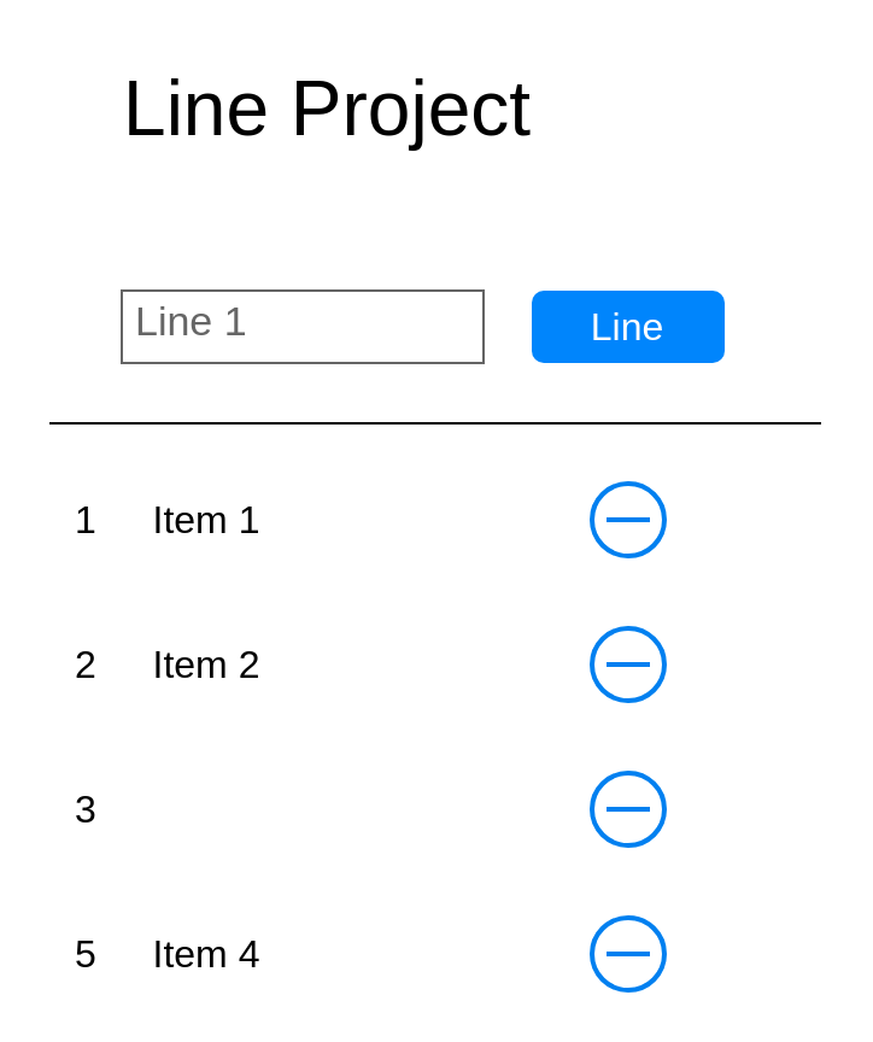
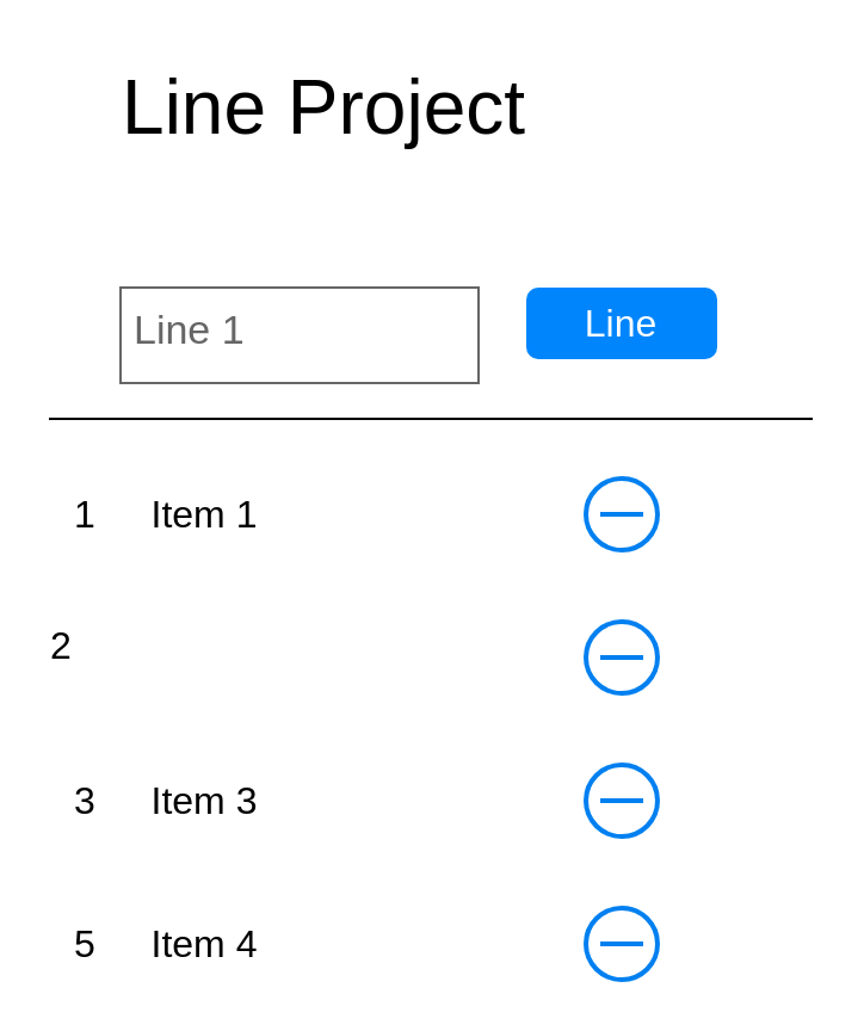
- <mxCell id="2" value="Line 1" style="strokeWidth=1;shadow=0;dashed=0;align=center;html=1;shape=mxgraph.mockup.text.textBox;fontColor=#666666;align=left;fontSize=17;spacingLeft=4;spacingTop=-3;whiteSpace=wrap;strokeColor=#666666;mainText=" vertex="1" parent="1"><mxGeometry x="50" y="120" width="150" height="30" as="geometry" /></mxCell>
+ <mxCell id="2" value="Line 1" style="strokeWidth=1;shadow=0;dashed=0;align=center;html=1;shape=mxgraph.mockup.text.textBox;fontColor=#666666;align=left;fontSize=17;spacingLeft=4;spacingTop=-3;whiteSpace=wrap;strokeColor=#666666;mainText=" vertex="1" parent="1"><mxGeometry x="50" y="120" width="150" height="40" as="geometry" /></mxCell>
- <mxCell id="9" value="2" style="text;html=1;align=center;verticalAlign=middle;resizable=0;points=[];autosize=1;strokeColor=none;fillColor=none;fontSize=16;" vertex="1" parent="1"><mxGeometry x="20" y="260" width="30" height="30" as="geometry" /></mxCell>
+ <mxCell id="9" value="2" style="text;html=1;align=center;verticalAlign=middle;resizable=0;points=[];autosize=1;strokeColor=none;fillColor=none;fontSize=16;" vertex="1" parent="1"><mxGeometry x="10" y="255" width="30" height="30" as="geometry" /></mxCell>
- <mxCell id="7" value="Item 2" style="text;html=1;align=center;verticalAlign=middle;resizable=0;points=[];autosize=1;strokeColor=none;fillColor=none;fontSize=16;" vertex="1" parent="1"><mxGeometry x="50" y="260" width="70" height="30" as="geometry" /></mxCell>
+ <mxCell id="10" value="Item 3" style="text;html=1;align=center;verticalAlign=middle;resizable=0;points=[];autosize=1;strokeColor=none;fillColor=none;fontSize=16;" vertex="1" parent="1"><mxGeometry x="50" y="320" width="70" height="30" as="geometry" /></mxCell>
